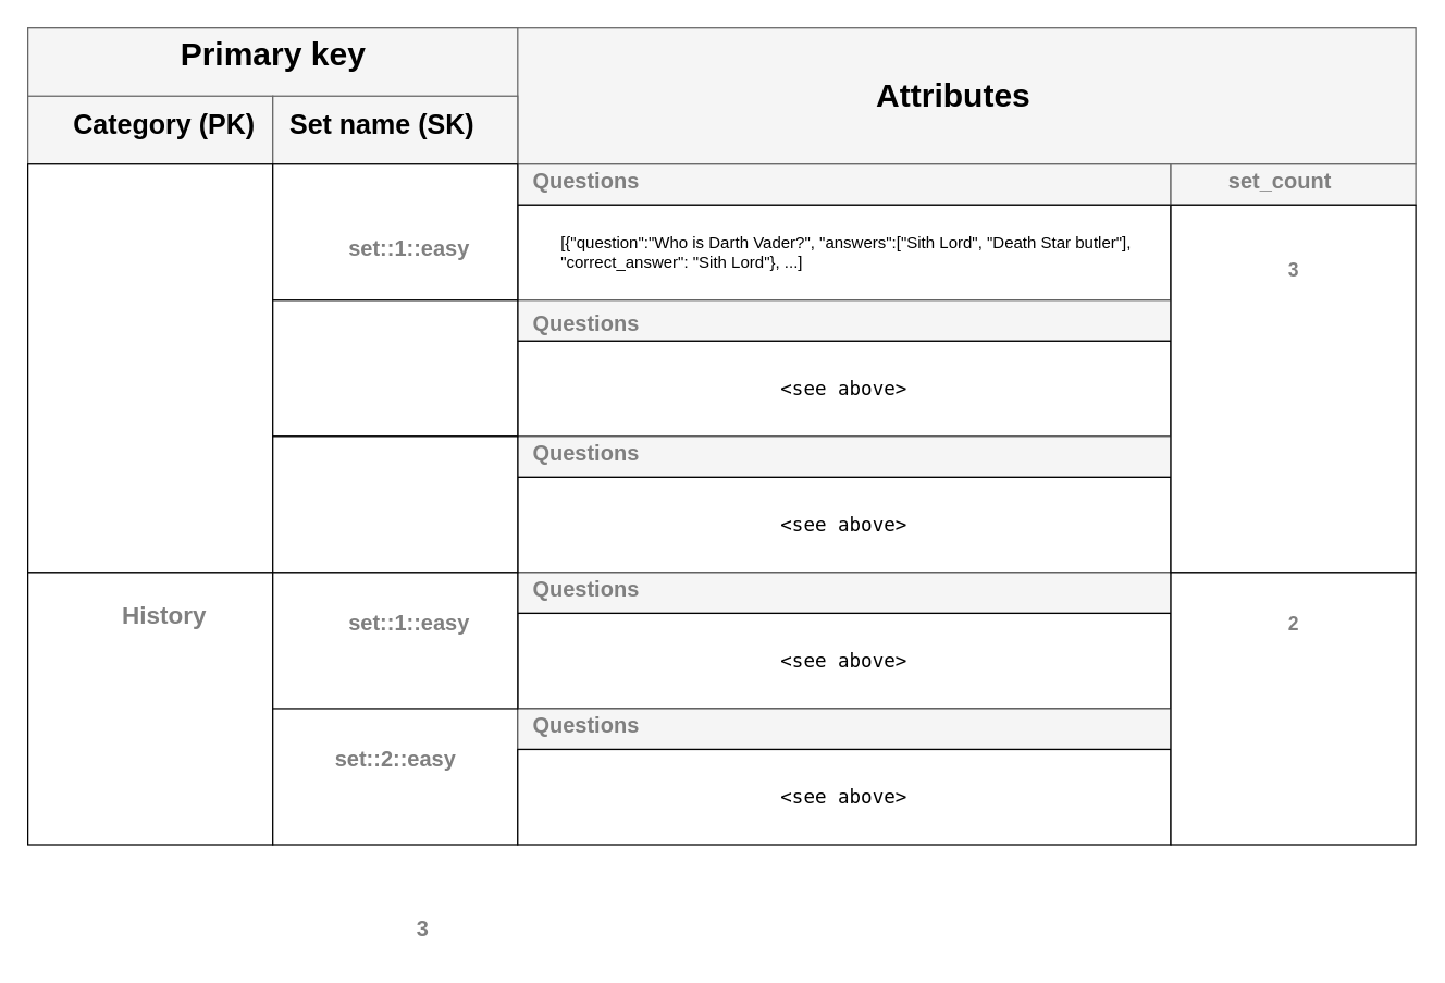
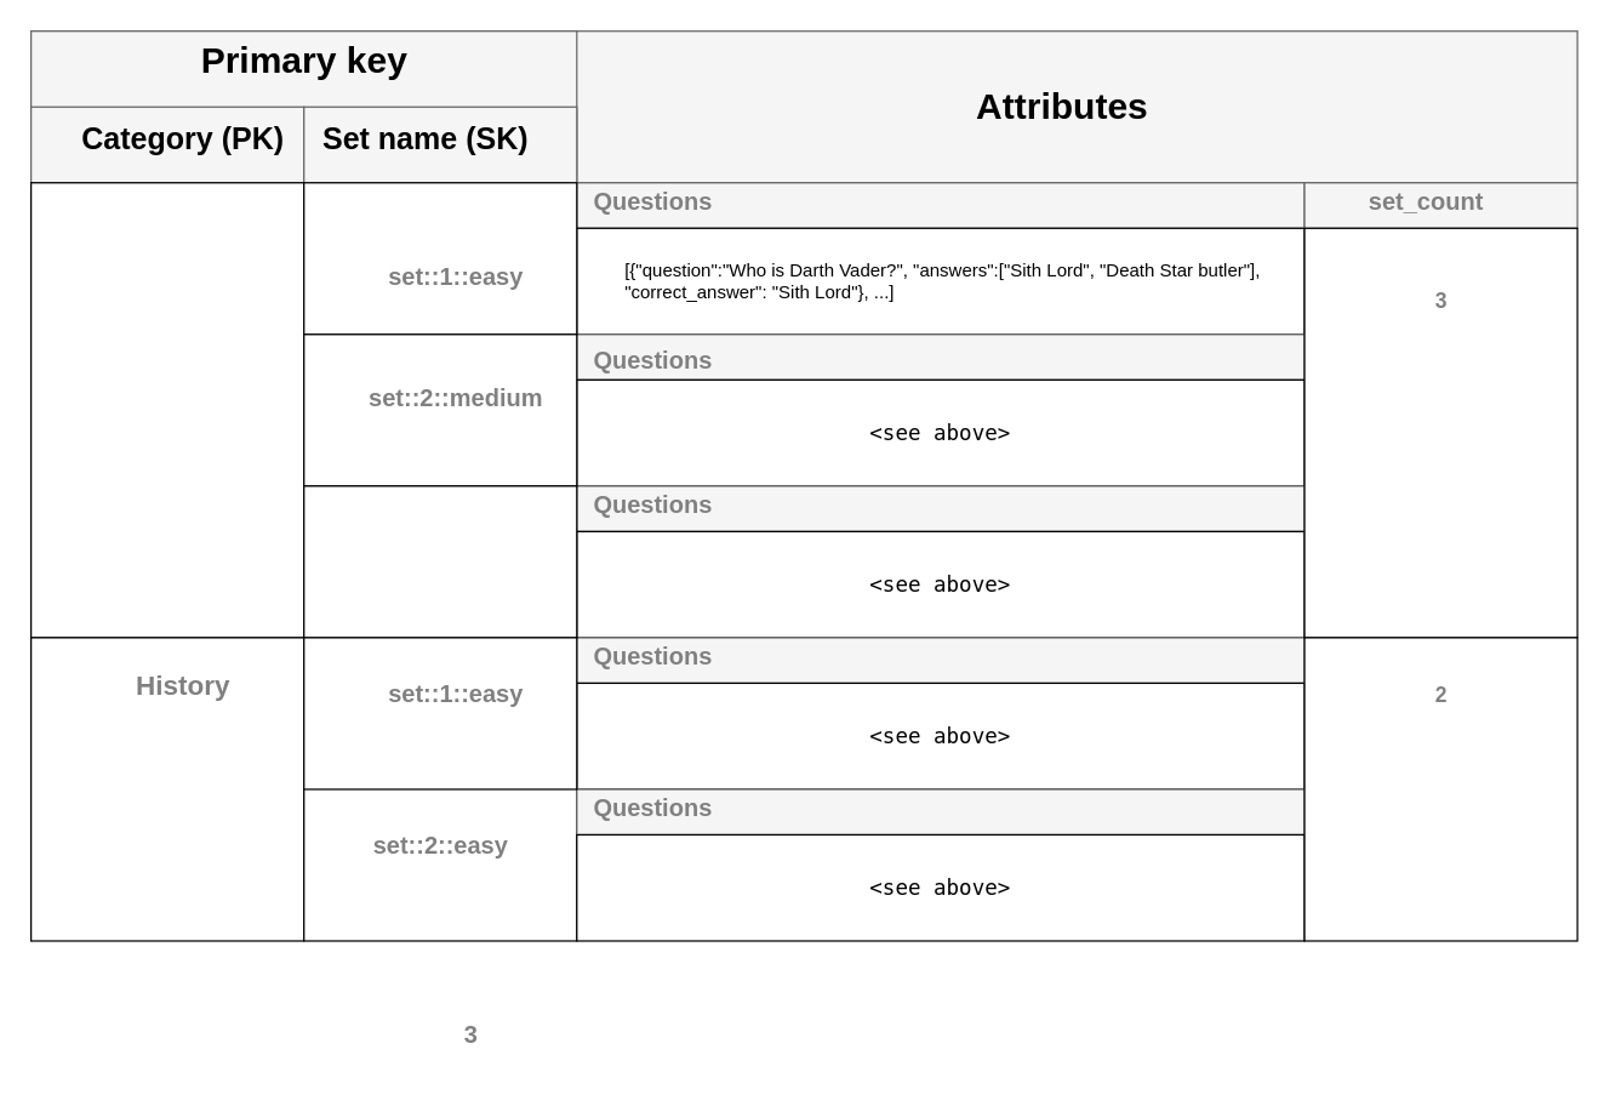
+ <mxCell id="42" value="&lt;span style=&quot;color: rgb(128, 128, 128); font-size: 16px;&quot;&gt;set::2::medium&lt;/span&gt;" style="text;strokeColor=none;fillColor=none;html=1;fontSize=24;fontStyle=1;verticalAlign=middle;align=center;" vertex="1" parent="33"><mxGeometry x="250" y="240" width="100" height="40" as="geometry" /></mxCell>
